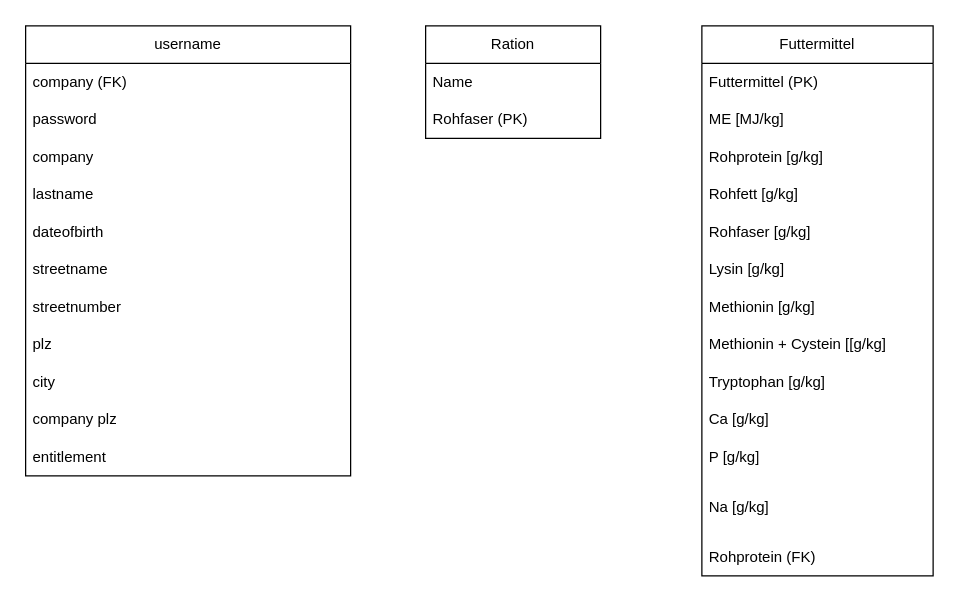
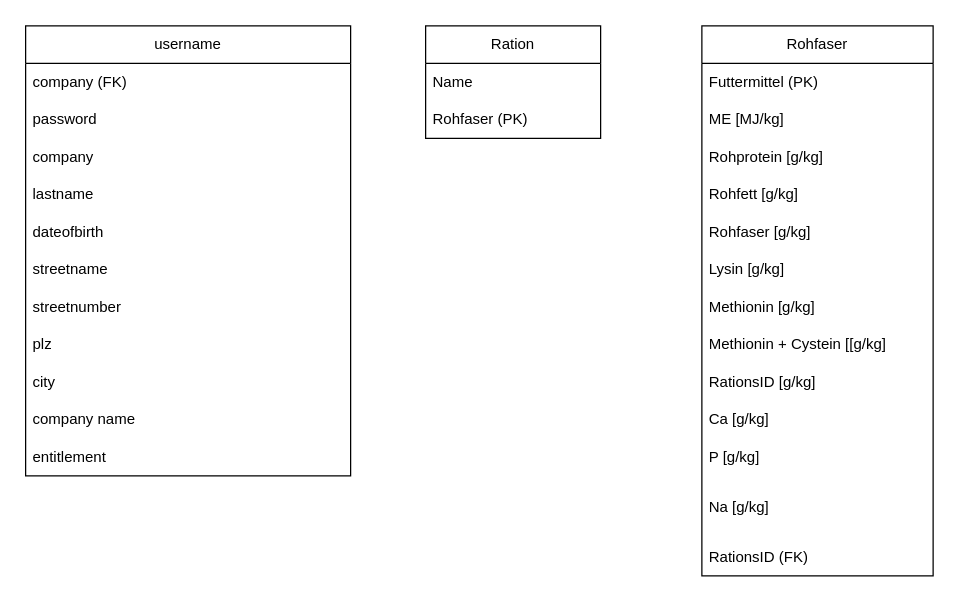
- <mxCell id="14" value="Futtermittel" style="swimlane;fontStyle=0;childLayout=stackLayout;horizontal=1;startSize=30;horizontalStack=0;resizeParent=1;resizeParentMax=0;resizeLast=0;collapsible=1;marginBottom=0;whiteSpace=wrap;html=1;" vertex="1" parent="1"><mxGeometry x="561" y="20" width="185" height="440" as="geometry" /></mxCell>
+ <mxCell id="14" value="Rohfaser" style="swimlane;fontStyle=0;childLayout=stackLayout;horizontal=1;startSize=30;horizontalStack=0;resizeParent=1;resizeParentMax=0;resizeLast=0;collapsible=1;marginBottom=0;whiteSpace=wrap;html=1;" vertex="1" parent="1"><mxGeometry x="561" y="20" width="185" height="440" as="geometry" /></mxCell>
- <mxCell id="23" value="Tryptophan [g/kg]" style="text;strokeColor=none;fillColor=none;align=left;verticalAlign=middle;spacingLeft=4;spacingRight=4;overflow=hidden;points=[[0,0.5],[1,0.5]];portConstraint=eastwest;rotatable=0;whiteSpace=wrap;html=1;" vertex="1" parent="14"><mxGeometry y="270" width="185" height="30" as="geometry" /></mxCell>
+ <mxCell id="23" value="RationsID [g/kg]" style="text;strokeColor=none;fillColor=none;align=left;verticalAlign=middle;spacingLeft=4;spacingRight=4;overflow=hidden;points=[[0,0.5],[1,0.5]];portConstraint=eastwest;rotatable=0;whiteSpace=wrap;html=1;" vertex="1" parent="14"><mxGeometry y="270" width="185" height="30" as="geometry" /></mxCell>
- <mxCell id="12" value="company plz" style="text;strokeColor=none;fillColor=none;align=left;verticalAlign=middle;spacingLeft=4;spacingRight=4;overflow=hidden;points=[[0,0.5],[1,0.5]];portConstraint=eastwest;rotatable=0;whiteSpace=wrap;html=1;" vertex="1" parent="2"><mxGeometry y="300" width="260" height="30" as="geometry" /></mxCell>
+ <mxCell id="12" value="company name" style="text;strokeColor=none;fillColor=none;align=left;verticalAlign=middle;spacingLeft=4;spacingRight=4;overflow=hidden;points=[[0,0.5],[1,0.5]];portConstraint=eastwest;rotatable=0;whiteSpace=wrap;html=1;" vertex="1" parent="2"><mxGeometry y="300" width="260" height="30" as="geometry" /></mxCell>
- <mxCell id="27" value="Rohprotein (FK)" style="text;strokeColor=none;fillColor=none;align=left;verticalAlign=middle;spacingLeft=4;spacingRight=4;overflow=hidden;points=[[0,0.5],[1,0.5]];portConstraint=eastwest;rotatable=0;whiteSpace=wrap;html=1;" vertex="1" parent="14"><mxGeometry y="410" width="185" height="30" as="geometry" /></mxCell>
+ <mxCell id="27" value="RationsID (FK)" style="text;strokeColor=none;fillColor=none;align=left;verticalAlign=middle;spacingLeft=4;spacingRight=4;overflow=hidden;points=[[0,0.5],[1,0.5]];portConstraint=eastwest;rotatable=0;whiteSpace=wrap;html=1;" vertex="1" parent="14"><mxGeometry y="410" width="185" height="30" as="geometry" /></mxCell>
